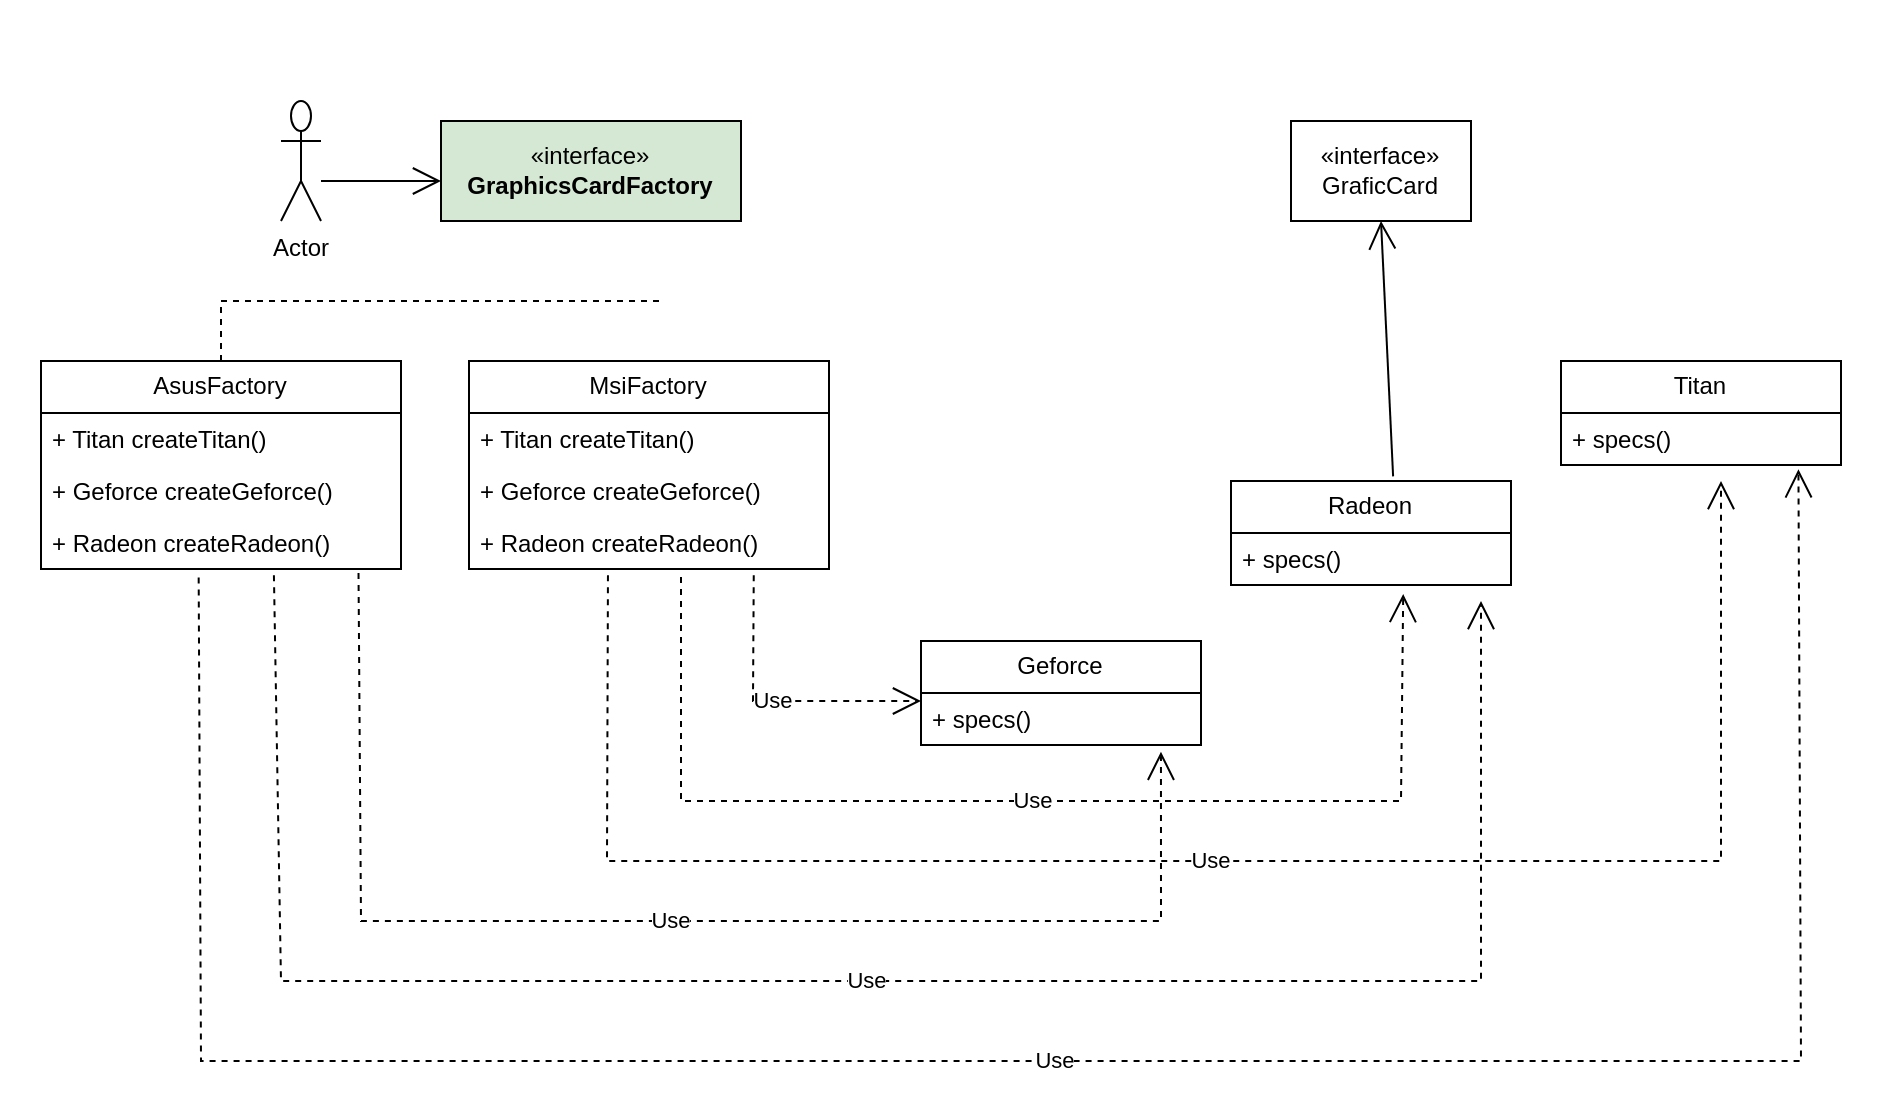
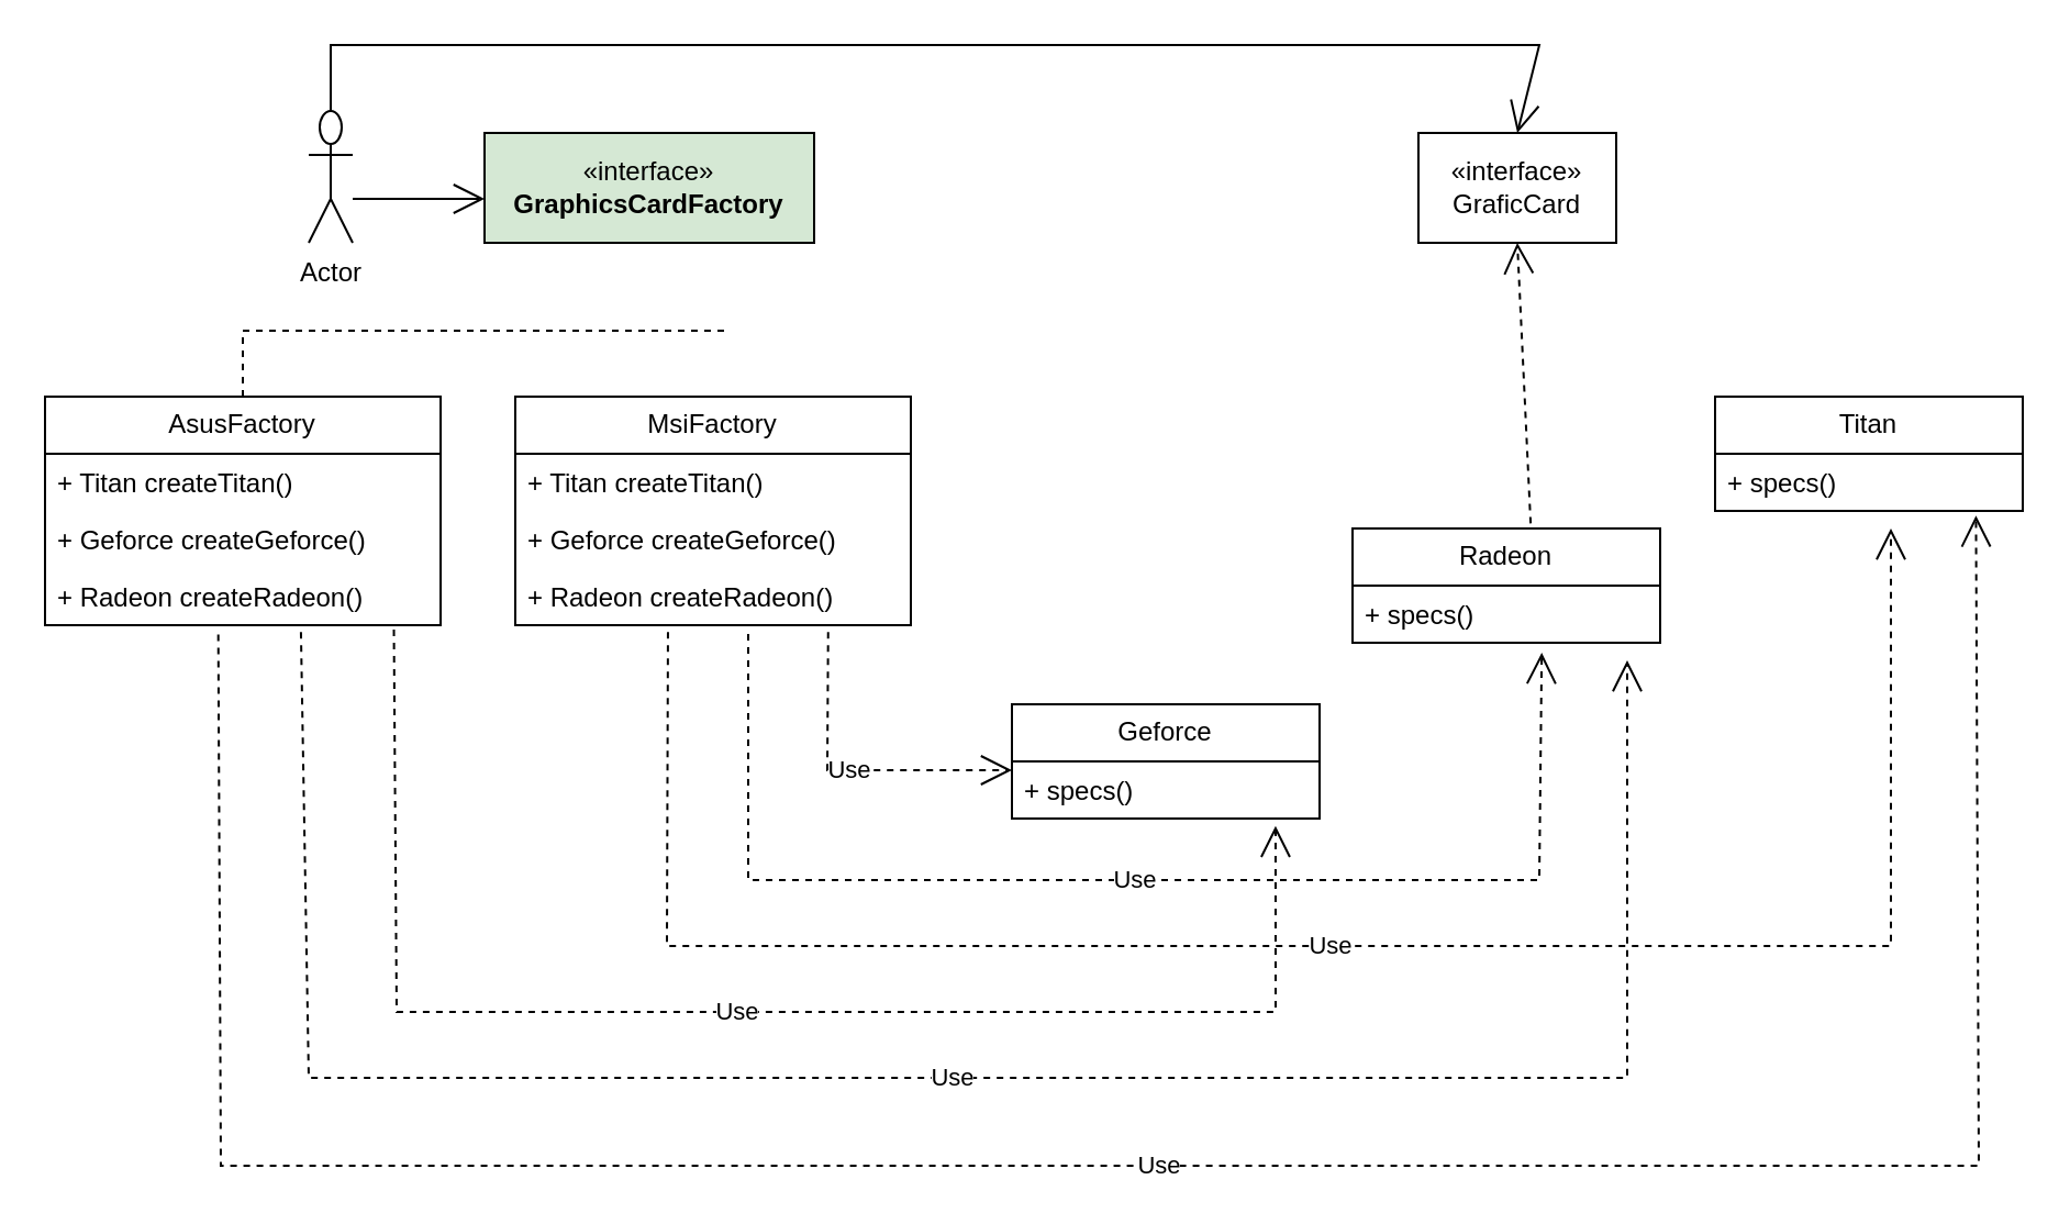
+ <mxCell id="17" value="" style="endArrow=open;endFill=1;endSize=12;html=1;rounded=0;exitX=0.5;exitY=0;exitDx=0;exitDy=0;entryX=0.5;entryY=0;entryDx=0;entryDy=0;exitPerimeter=0;" edge="1" parent="1" source="2" target="16"><mxGeometry width="160" relative="1" as="geometry"><mxPoint x="30" y="10" as="sourcePoint" /><mxPoint x="190" y="10" as="targetPoint" /><Array as="points"><mxPoint x="150" y="20" /><mxPoint x="700" y="20" /></Array></mxGeometry></mxCell>
- <mxCell id="22" value="" style="endArrow=open;endFill=1;endSize=12;html=1;rounded=0;exitX=0.579;exitY=-0.044;exitDx=0;exitDy=0;exitPerimeter=0;entryX=0.5;entryY=1;entryDx=0;entryDy=0;dashed=0;" edge="1" parent="1" source="18" target="16"><mxGeometry width="160" relative="1" as="geometry"><mxPoint x="370" y="120" as="sourcePoint" /><mxPoint x="530" y="120" as="targetPoint" /></mxGeometry></mxCell>
+ <mxCell id="22" value="" style="endArrow=open;endFill=1;endSize=12;html=1;rounded=0;exitX=0.579;exitY=-0.044;exitDx=0;exitDy=0;exitPerimeter=0;entryX=0.5;entryY=1;entryDx=0;entryDy=0;dashed=1;" edge="1" parent="1" source="18" target="16"><mxGeometry width="160" relative="1" as="geometry"><mxPoint x="370" y="120" as="sourcePoint" /><mxPoint x="530" y="120" as="targetPoint" /></mxGeometry></mxCell>
